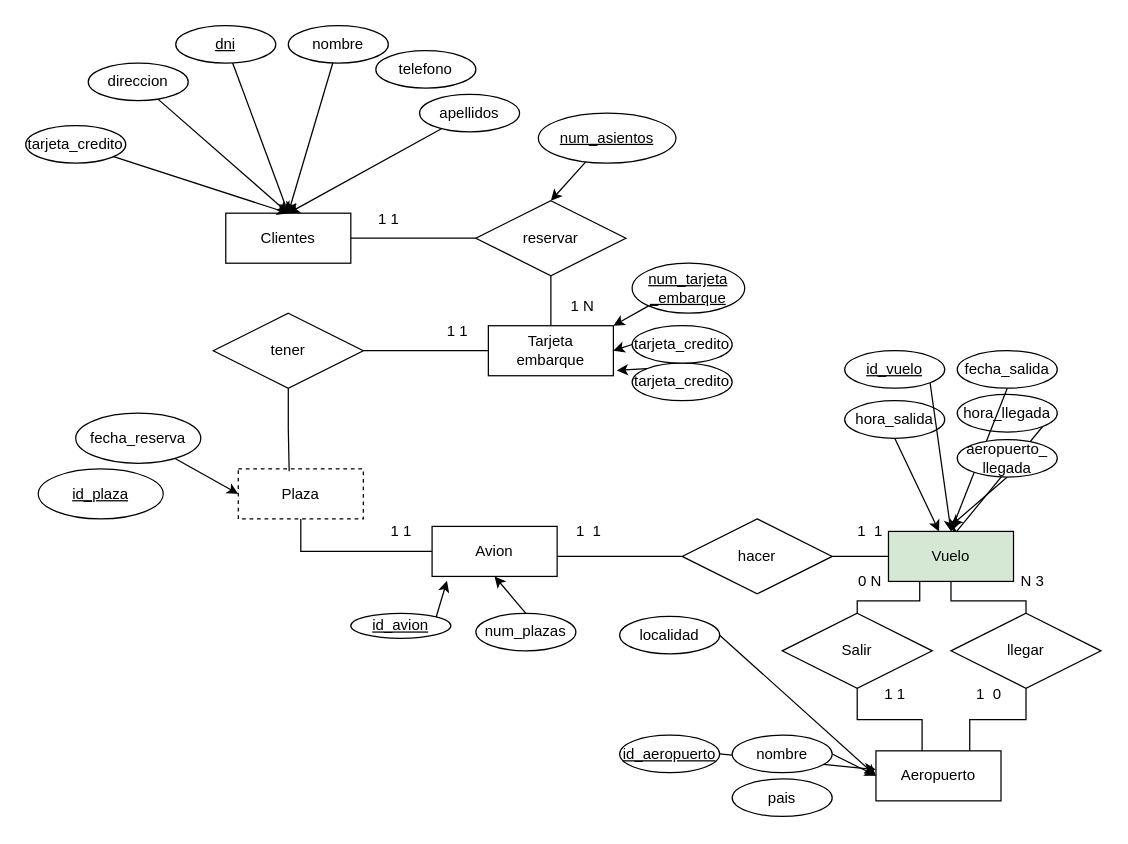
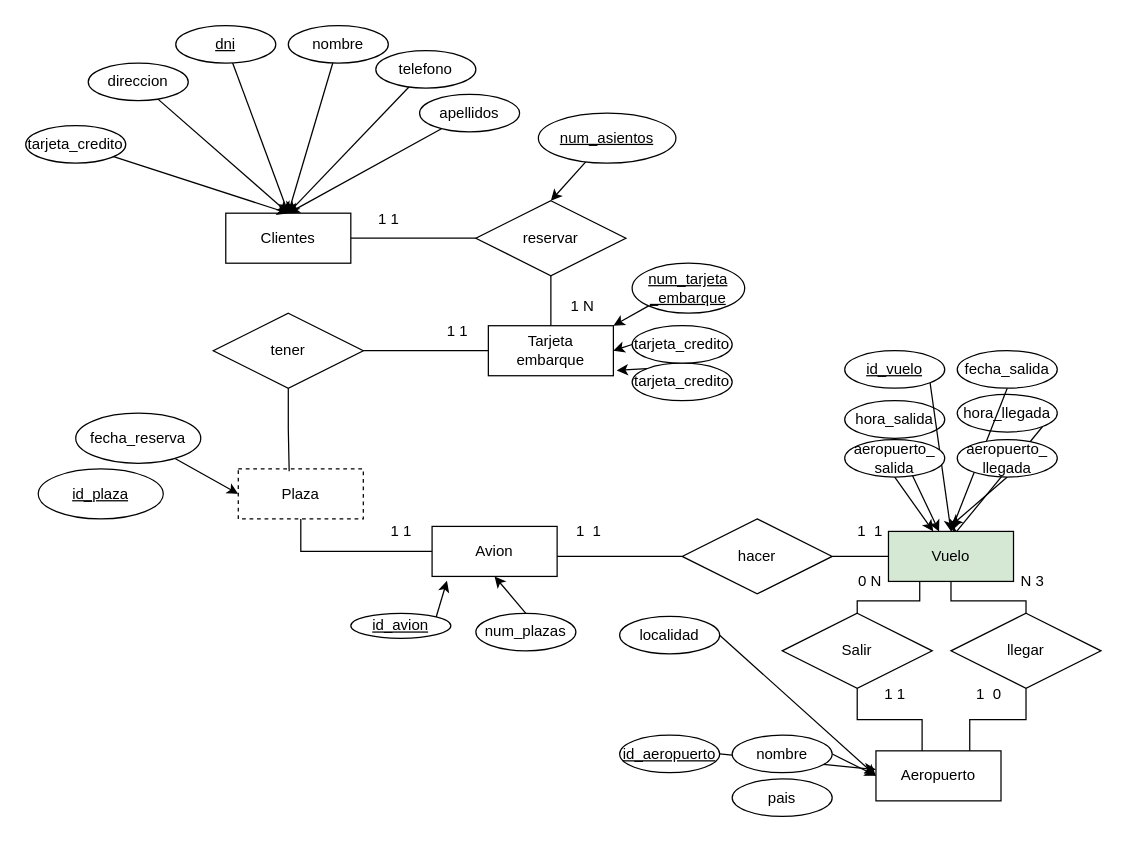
+ <mxCell id="16" style="rounded=0;orthogonalLoop=1;jettySize=auto;html=1;entryX=0.5;entryY=0;entryDx=0;entryDy=0;" parent="1" source="17" target="2" edge="1"><mxGeometry relative="1" as="geometry" /></mxCell>
+ <mxCell id="48" value="aeropuerto_&lt;br&gt;salida" style="ellipse;whiteSpace=wrap;html=1;align=center;fontStyle=0" parent="1" vertex="1"><mxGeometry x="675" y="351" width="80" height="30" as="geometry" /></mxCell>
+ <mxCell id="47" style="rounded=0;orthogonalLoop=1;jettySize=auto;html=1;exitX=0.5;exitY=1;exitDx=0;exitDy=0;" edge="1" parent="1" source="48" target="64"><mxGeometry relative="1" as="geometry" /></mxCell>
